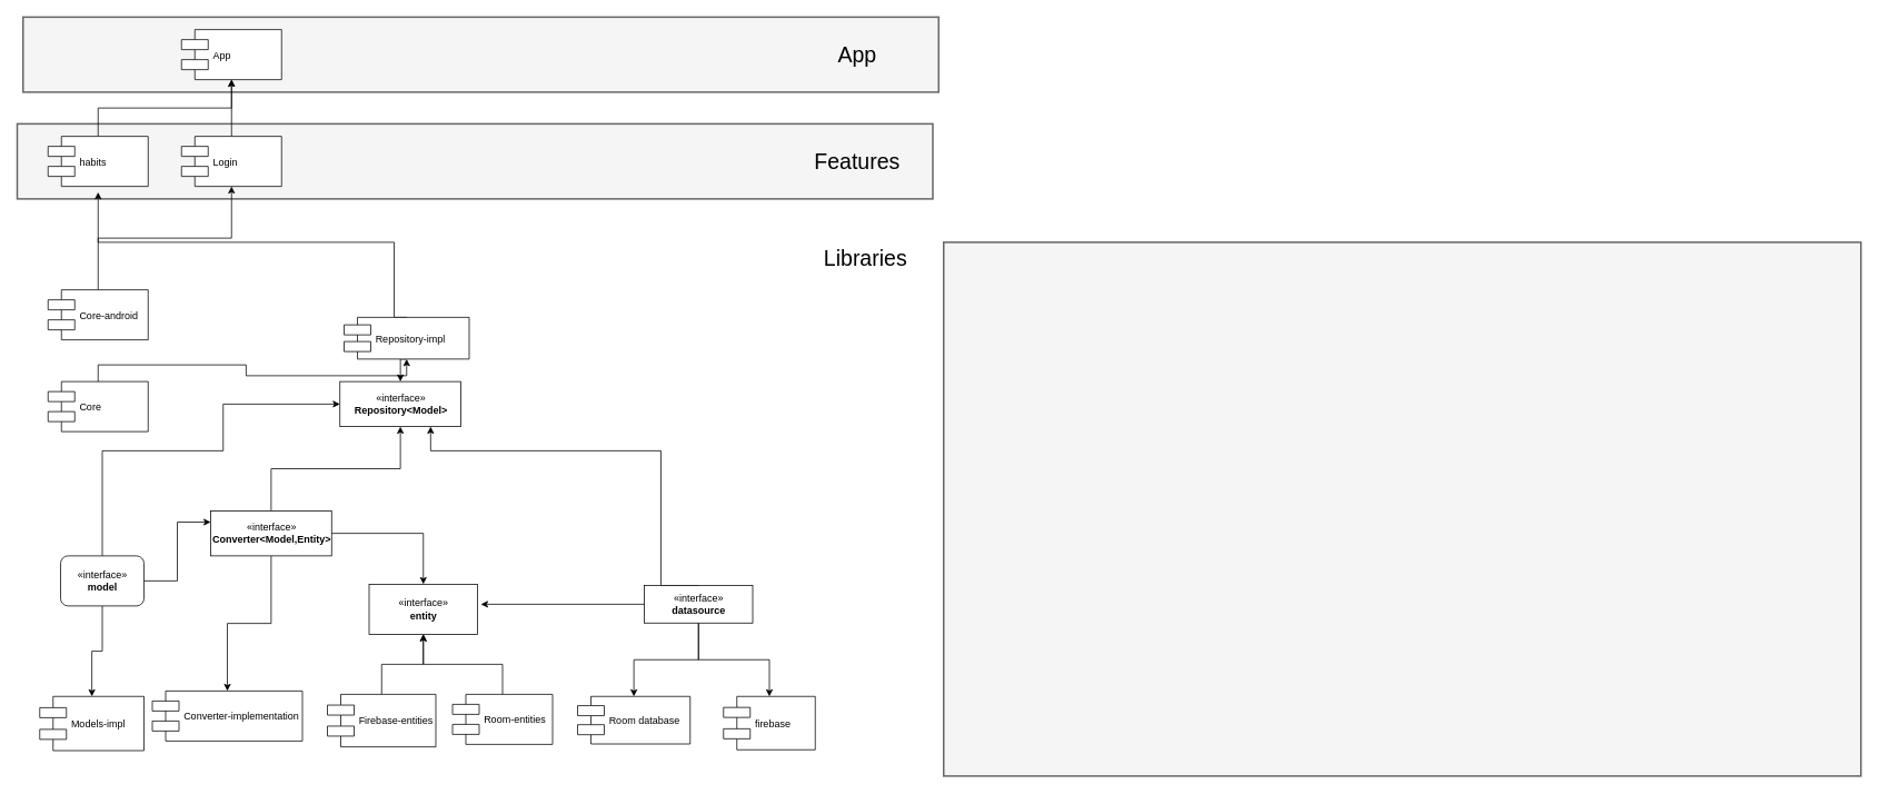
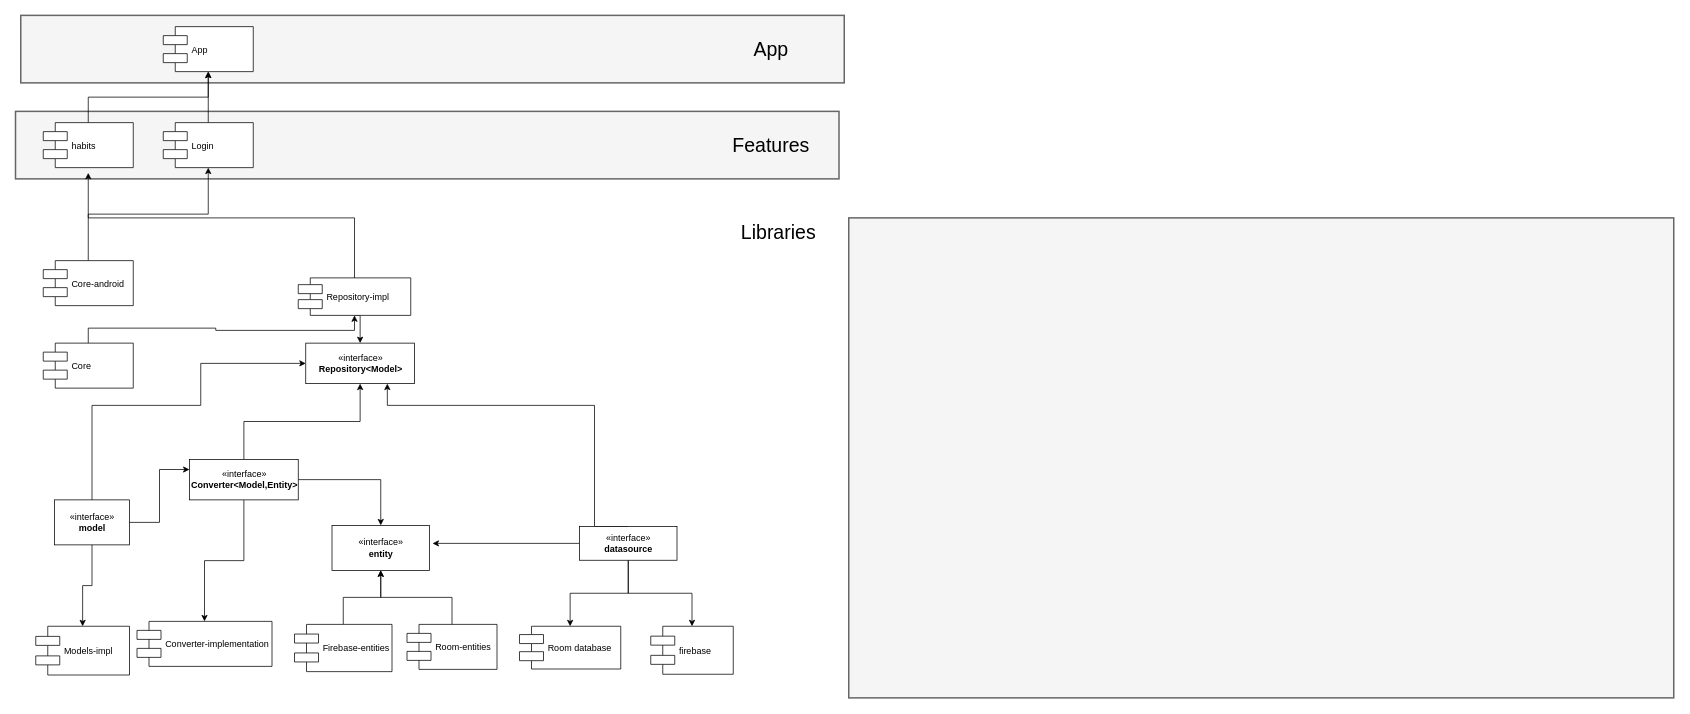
- <mxCell id="41" value="Repository-impl" style="shape=component;align=left;spacingLeft=36;" vertex="1" parent="1"><mxGeometry x="412" y="380" width="150" height="50" as="geometry" /></mxCell>
+ <mxCell id="41" value="Repository-impl" style="shape=component;align=left;spacingLeft=36;" vertex="1" parent="1"><mxGeometry x="397" y="370" width="150" height="50" as="geometry" /></mxCell>
- <mxCell id="32" value="«interface»&lt;br&gt;&lt;b&gt;model&lt;br&gt;&lt;/b&gt;" style="html=1;rounded=1;" vertex="1" parent="1"><mxGeometry x="72" y="666" width="100" height="60" as="geometry" /></mxCell>
+ <mxCell id="32" value="«interface»&lt;br&gt;&lt;b&gt;model&lt;br&gt;&lt;/b&gt;" style="html=1;" vertex="1" parent="1"><mxGeometry x="72" y="666" width="100" height="60" as="geometry" /></mxCell>
